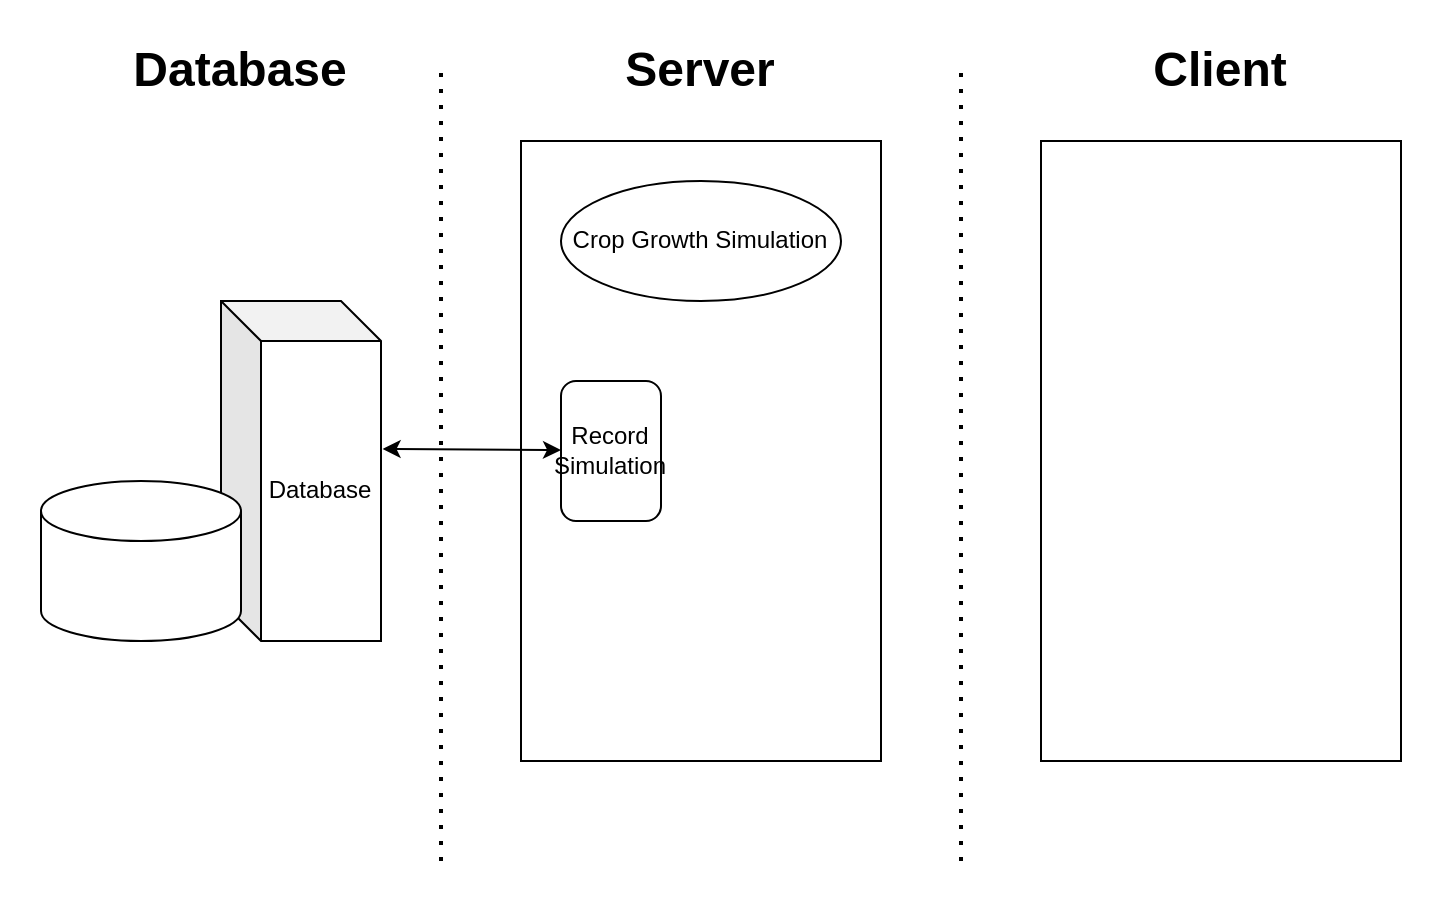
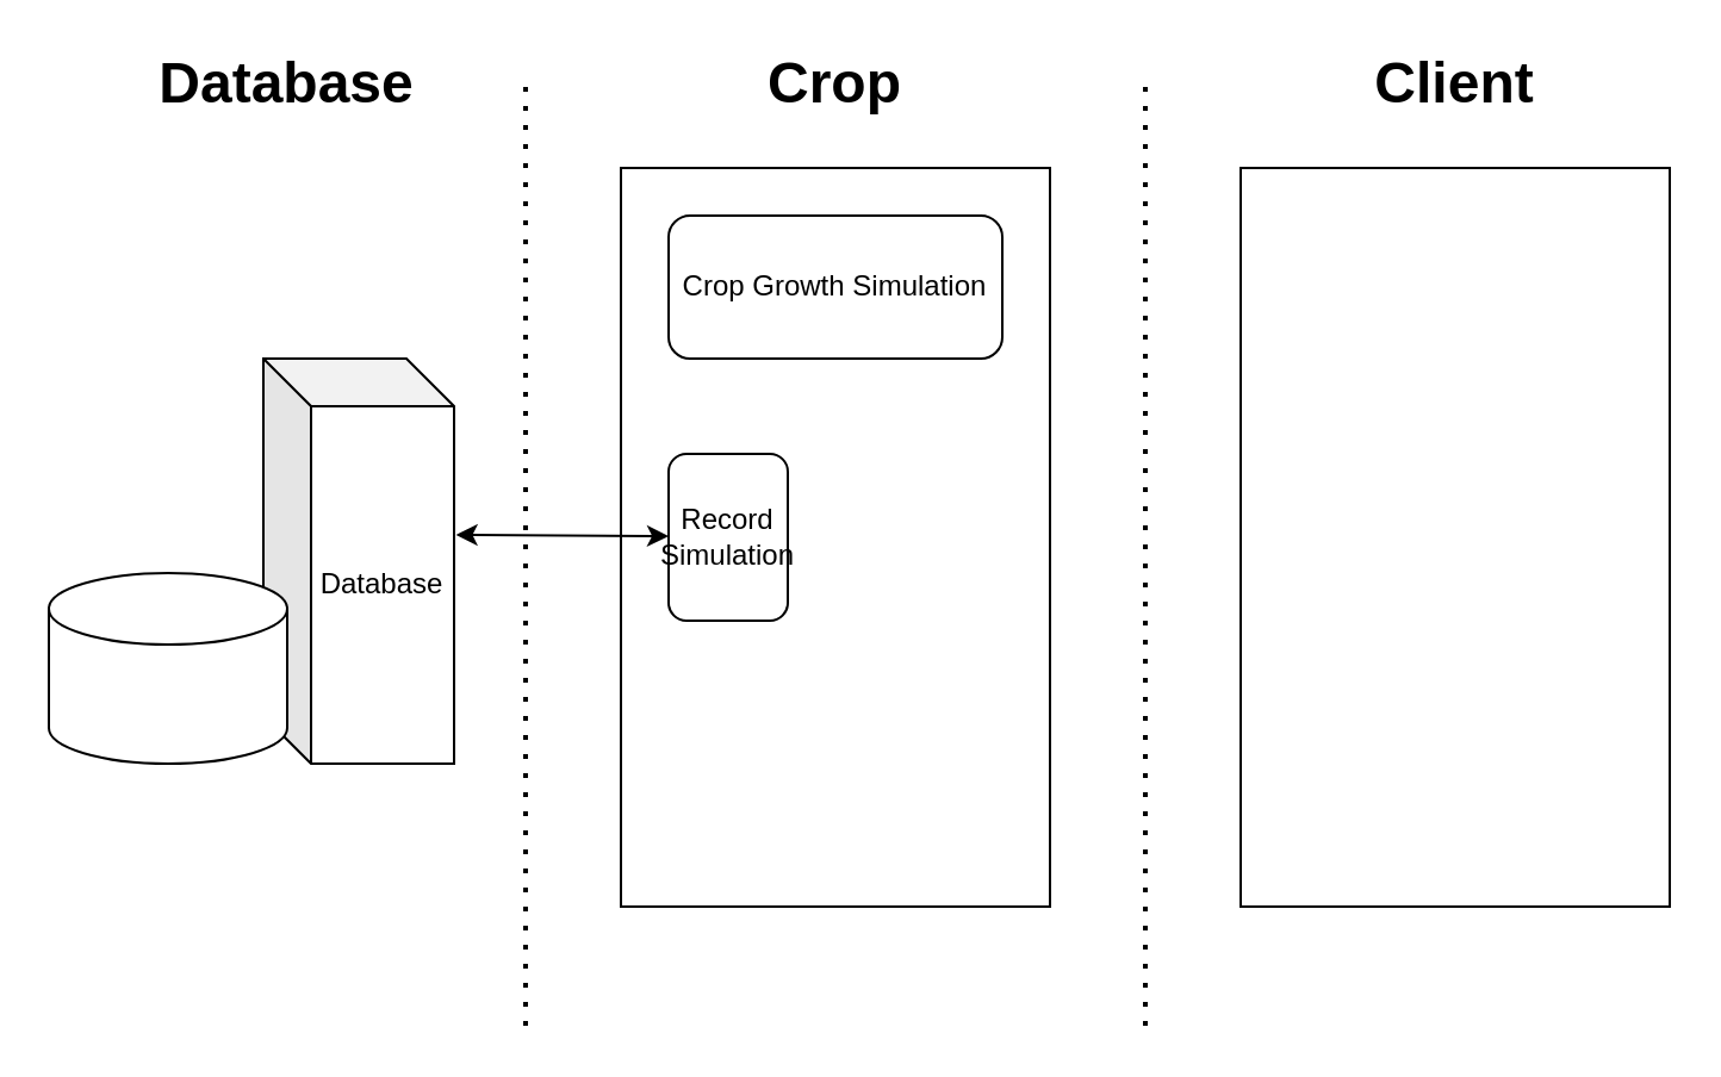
- <mxCell id="8" value="&lt;font style=&quot;font-size: 24px;&quot;&gt;&lt;b&gt;Server&lt;/b&gt;&lt;/font&gt;" style="text;html=1;strokeColor=none;fillColor=none;align=center;verticalAlign=middle;whiteSpace=wrap;rounded=0;" vertex="1" parent="1"><mxGeometry x="320" y="20" width="60" height="30" as="geometry" /></mxCell>
+ <mxCell id="8" value="&lt;font style=&quot;font-size: 24px;&quot;&gt;&lt;b&gt;Crop&lt;/b&gt;&lt;/font&gt;" style="text;html=1;strokeColor=none;fillColor=none;align=center;verticalAlign=middle;whiteSpace=wrap;rounded=0;" vertex="1" parent="1"><mxGeometry x="320" y="20" width="60" height="30" as="geometry" /></mxCell>
- <mxCell id="11" value="Crop Growth Simulation" style="ellipse;whiteSpace=wrap;html=1;" vertex="1" parent="1"><mxGeometry x="280" y="90" width="140" height="60" as="geometry" /></mxCell>
+ <mxCell id="11" value="Crop Growth Simulation" style="rounded=1;whiteSpace=wrap;html=1;" vertex="1" parent="1"><mxGeometry x="280" y="90" width="140" height="60" as="geometry" /></mxCell>
